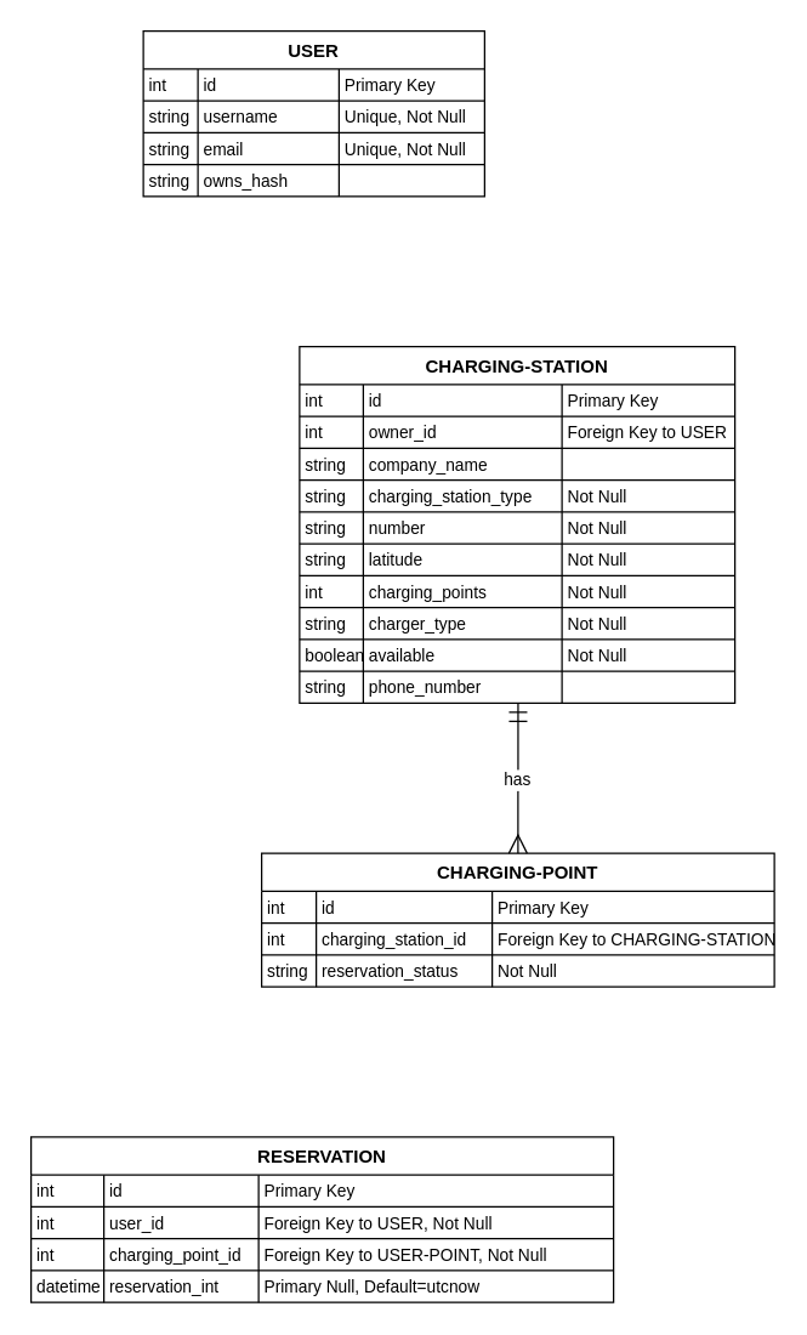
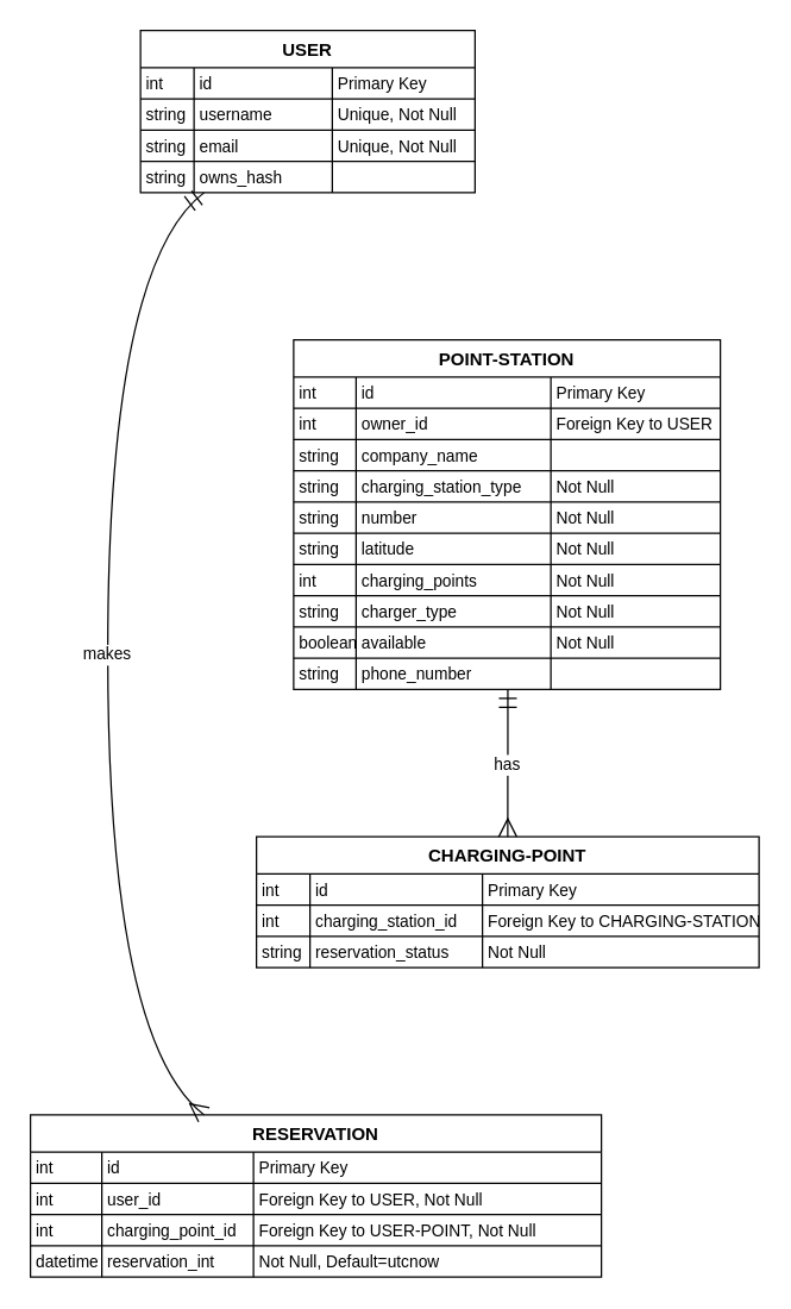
- <mxCell id="19" value="CHARGING-STATION" style="shape=table;startSize=25;container=1;collapsible=0;childLayout=tableLayout;fixedRows=1;rowLines=1;fontStyle=1;align=center;resizeLast=1;" vertex="1" parent="1"><mxGeometry x="197" y="228" width="287" height="235" as="geometry" /></mxCell>
+ <mxCell id="19" value="POINT-STATION" style="shape=table;startSize=25;container=1;collapsible=0;childLayout=tableLayout;fixedRows=1;rowLines=1;fontStyle=1;align=center;resizeLast=1;" vertex="1" parent="1"><mxGeometry x="197" y="228" width="287" height="235" as="geometry" /></mxCell>
+ <mxCell id="91" value="makes" style="curved=1;startArrow=ERmandOne;startSize=10;;endArrow=ERmany;endSize=10;;exitX=0.19;exitY=1;entryX=0.304;entryY=0;rounded=0;" edge="1" parent="1" source="2" target="73"><mxGeometry relative="1" as="geometry"><Array as="points"><mxPoint x="72" y="178" /><mxPoint x="72" y="699" /></Array></mxGeometry></mxCell>
- <mxCell id="89" value="Primary Null, Default=utcnow" style="shape=partialRectangle;connectable=0;fillColor=none;top=0;left=0;bottom=0;right=0;align=left;spacingLeft=2;overflow=hidden;fontSize=11;" vertex="1" parent="86"><mxGeometry x="150" width="234" height="21" as="geometry"><mxRectangle width="234" height="21" as="alternateBounds" /></mxGeometry></mxCell>
+ <mxCell id="89" value="Not Null, Default=utcnow" style="shape=partialRectangle;connectable=0;fillColor=none;top=0;left=0;bottom=0;right=0;align=left;spacingLeft=2;overflow=hidden;fontSize=11;" vertex="1" parent="86"><mxGeometry x="150" width="234" height="21" as="geometry"><mxRectangle width="234" height="21" as="alternateBounds" /></mxGeometry></mxCell>
